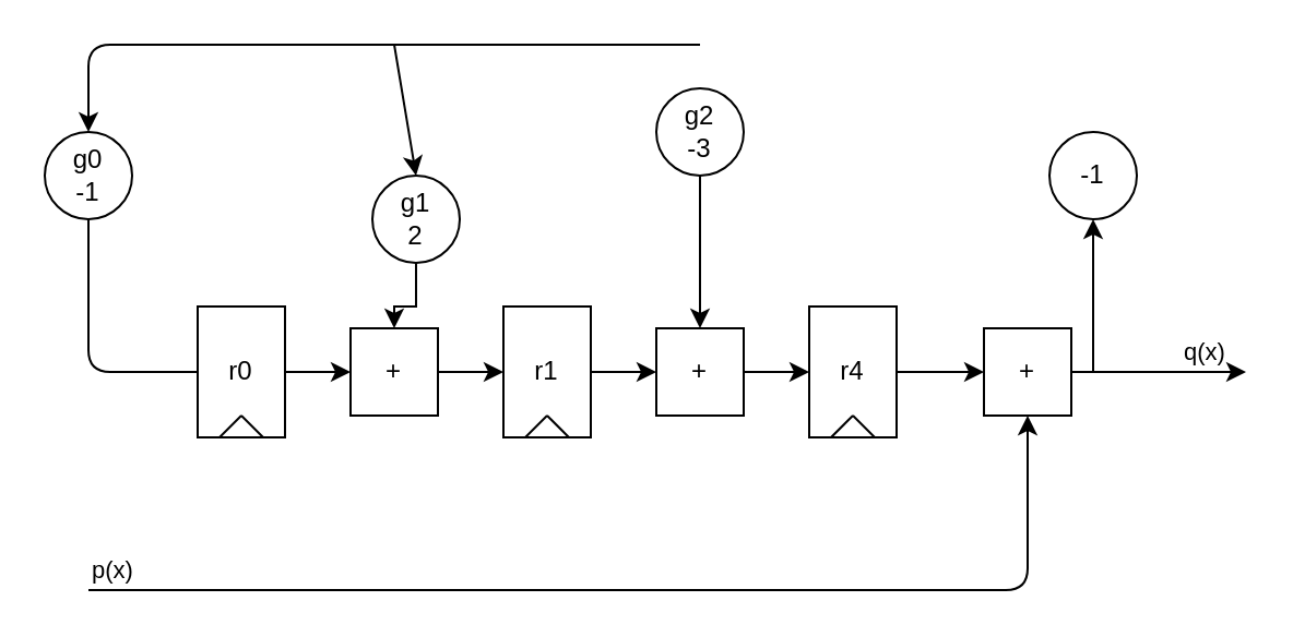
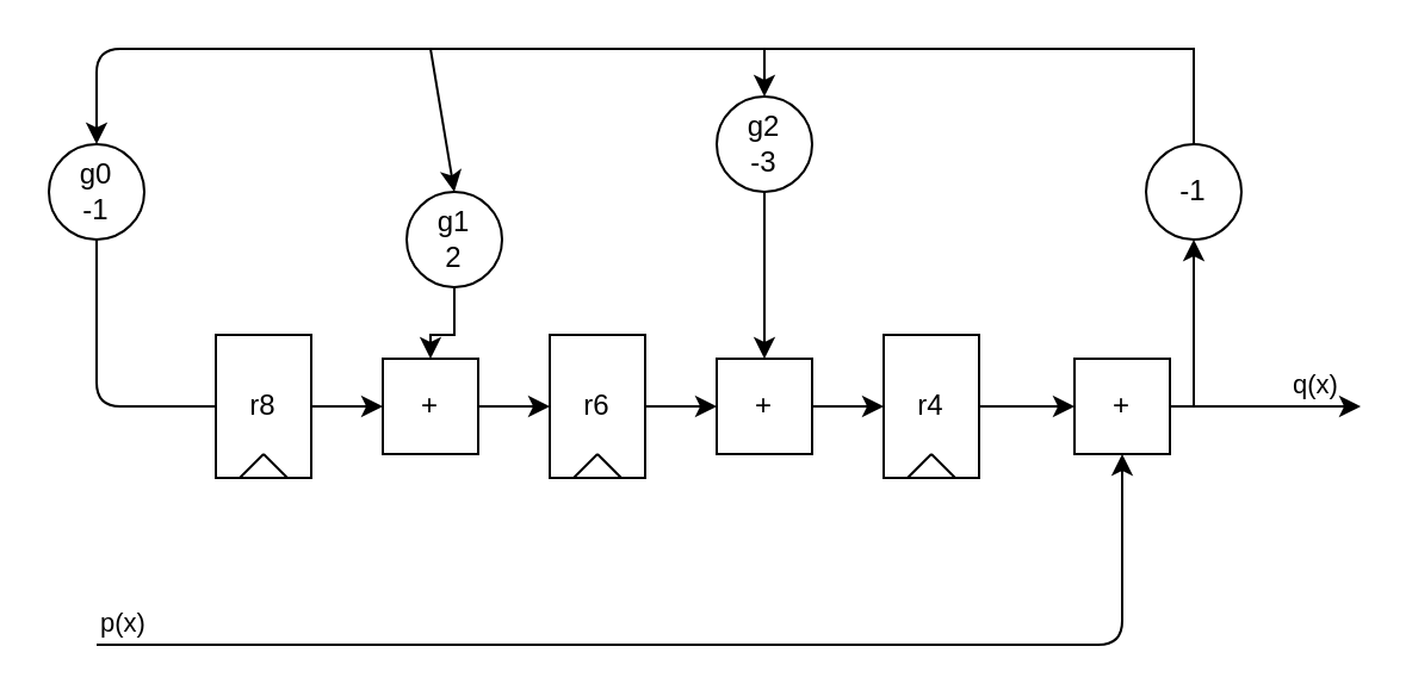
+ <mxCell id="21" value="" style="endArrow=classic;html=1;entryX=0.5;entryY=0;entryDx=0;entryDy=0;rounded=0;exitX=0.5;exitY=0;exitDx=0;exitDy=0;" edge="1" parent="1" source="35" target="11"><mxGeometry width="50" height="50" relative="1" as="geometry"><mxPoint x="500" y="50" as="sourcePoint" /><mxPoint x="470" y="40" as="targetPoint" /><Array as="points"><mxPoint x="500" y="20" /><mxPoint x="320" y="20" /></Array></mxGeometry></mxCell>
- <mxCell id="23" value="r0" style="rounded=0;whiteSpace=wrap;html=1;fillColor=none;" vertex="1" parent="22"><mxGeometry width="40" height="60" as="geometry" /></mxCell>
+ <mxCell id="23" value="r8" style="rounded=0;whiteSpace=wrap;html=1;fillColor=none;" vertex="1" parent="22"><mxGeometry width="40" height="60" as="geometry" /></mxCell>
- <mxCell id="3" value="r1" style="rounded=0;whiteSpace=wrap;html=1;fillColor=none;" vertex="1" parent="2"><mxGeometry width="40" height="60" as="geometry" /></mxCell>
+ <mxCell id="3" value="r6" style="rounded=0;whiteSpace=wrap;html=1;fillColor=none;" vertex="1" parent="2"><mxGeometry width="40" height="60" as="geometry" /></mxCell>
